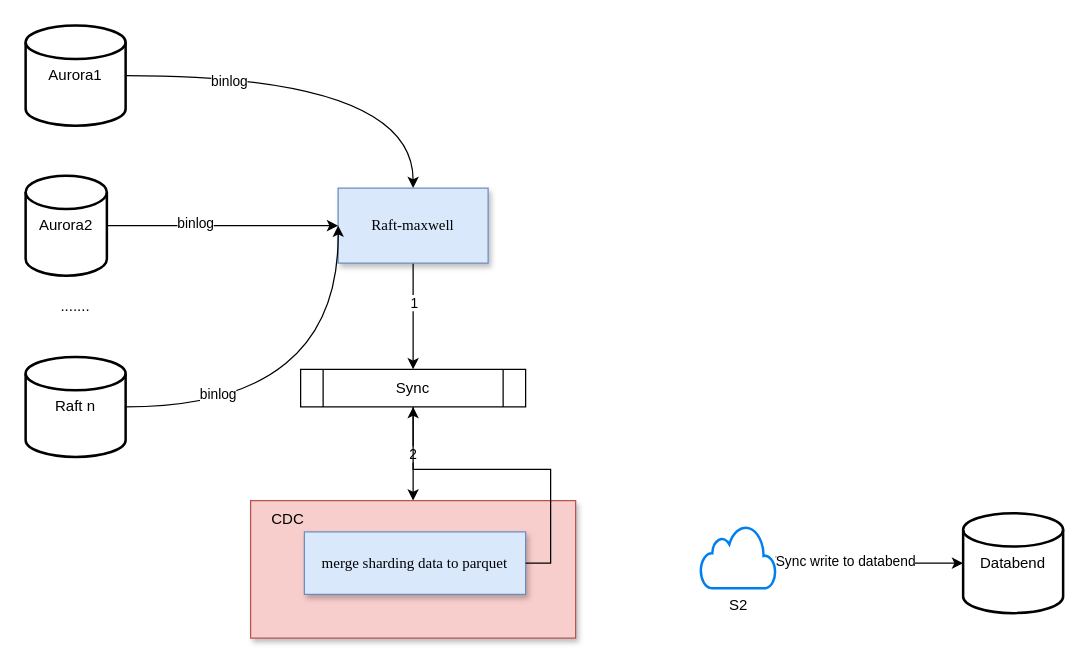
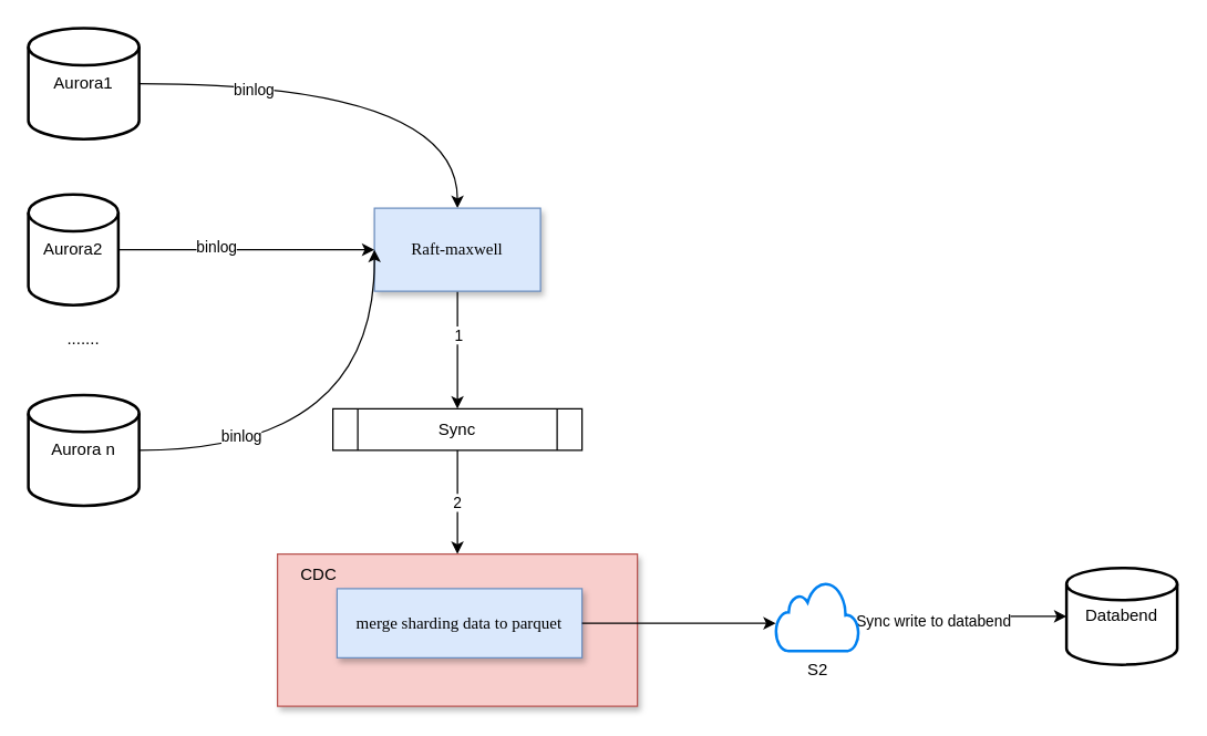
- <mxCell id="25" value="Raft n" style="strokeWidth=2;html=1;shape=mxgraph.flowchart.database;whiteSpace=wrap;" vertex="1" parent="1"><mxGeometry x="20" y="285" width="80" height="80" as="geometry" /></mxCell>
+ <mxCell id="25" value="Aurora n" style="strokeWidth=2;html=1;shape=mxgraph.flowchart.database;whiteSpace=wrap;" vertex="1" parent="1"><mxGeometry x="20" y="285" width="80" height="80" as="geometry" /></mxCell>
- <mxCell id="16" style="edgeStyle=orthogonalEdgeStyle;rounded=0;orthogonalLoop=1;jettySize=auto;html=1;exitX=1;exitY=0.5;exitDx=0;exitDy=0;" parent="1" source="15" target="9" edge="1"><mxGeometry relative="1" as="geometry" /></mxCell>
+ <mxCell id="16" style="edgeStyle=orthogonalEdgeStyle;rounded=0;orthogonalLoop=1;jettySize=auto;html=1;exitX=1;exitY=0.5;exitDx=0;exitDy=0;entryX=0;entryY=0.6;entryDx=0;entryDy=0;entryPerimeter=0;" parent="1" source="15" target="13" edge="1"><mxGeometry relative="1" as="geometry" /></mxCell>
- <mxCell id="14" value="Databend" style="strokeWidth=2;html=1;shape=mxgraph.flowchart.database;whiteSpace=wrap;" parent="1" vertex="1"><mxGeometry x="770" y="410" width="80" height="80" as="geometry" /></mxCell>
+ <mxCell id="14" value="Databend" style="strokeWidth=2;html=1;shape=mxgraph.flowchart.database;whiteSpace=wrap;" parent="1" vertex="1"><mxGeometry x="770" y="410" width="80" height="70" as="geometry" /></mxCell>
